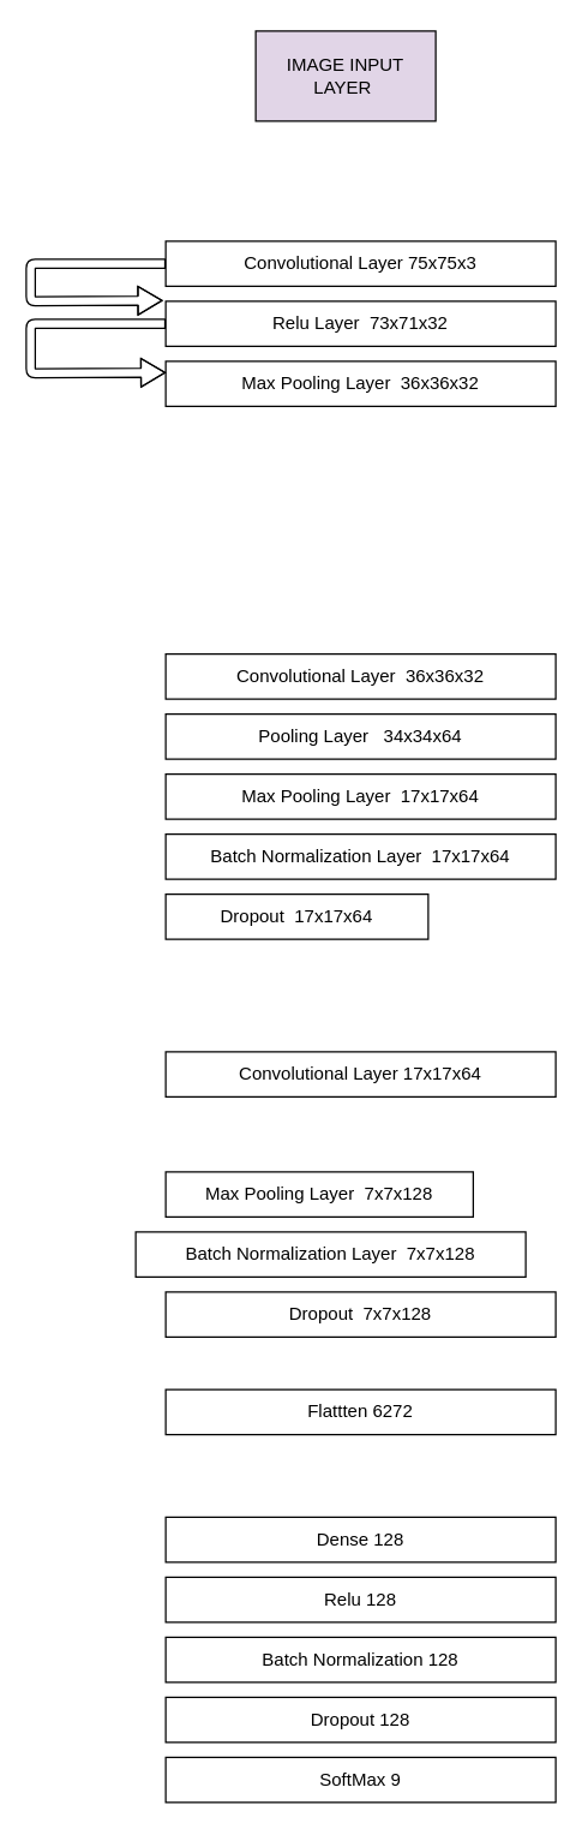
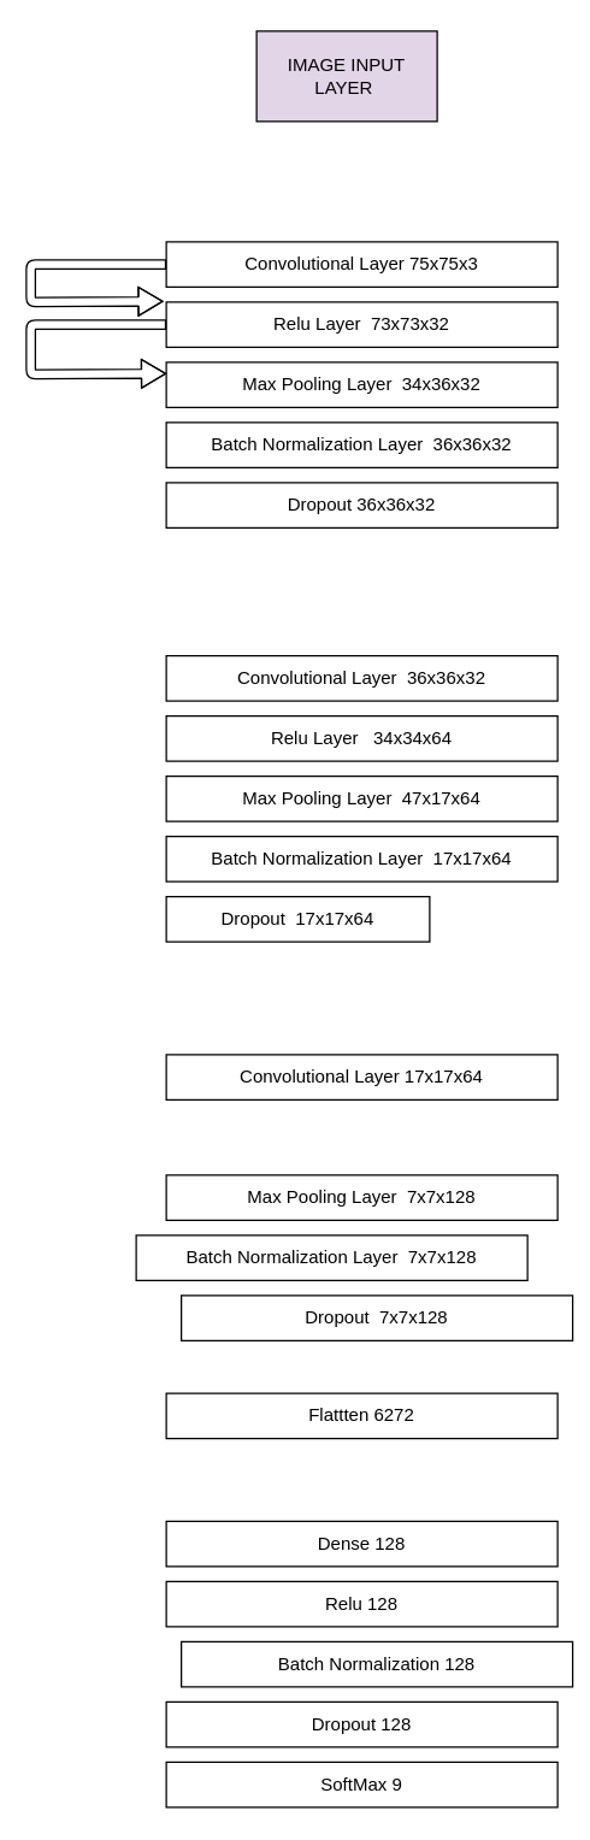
- <mxCell id="4" value="Relu Layer&amp;nbsp; 73x71x32" style="rounded=0;whiteSpace=wrap;html=1;" vertex="1" parent="1"><mxGeometry x="110" y="200" width="260" height="30" as="geometry" /></mxCell>
+ <mxCell id="4" value="Relu Layer&amp;nbsp; 73x73x32" style="rounded=0;whiteSpace=wrap;html=1;" vertex="1" parent="1"><mxGeometry x="110" y="200" width="260" height="30" as="geometry" /></mxCell>
- <mxCell id="6" value="Max Pooling Layer&amp;nbsp; 36x36x32" style="rounded=0;whiteSpace=wrap;html=1;" vertex="1" parent="1"><mxGeometry x="110" y="240" width="260" height="30" as="geometry" /></mxCell>
+ <mxCell id="6" value="Max Pooling Layer&amp;nbsp; 34x36x32" style="rounded=0;whiteSpace=wrap;html=1;" vertex="1" parent="1"><mxGeometry x="110" y="240" width="260" height="30" as="geometry" /></mxCell>
+ <mxCell id="5" value="Batch Normalization Layer&amp;nbsp; 36x36x32" style="rounded=0;whiteSpace=wrap;html=1;" vertex="1" parent="1"><mxGeometry x="110" y="280" width="260" height="30" as="geometry" /></mxCell>
+ <mxCell id="7" value="Dropout 36x36x32" style="rounded=0;whiteSpace=wrap;html=1;" vertex="1" parent="1"><mxGeometry x="110" y="320" width="260" height="30" as="geometry" /></mxCell>
- <mxCell id="9" value="Pooling Layer&amp;nbsp; &amp;nbsp;34x34x64" style="rounded=0;whiteSpace=wrap;html=1;" vertex="1" parent="1"><mxGeometry x="110" y="475" width="260" height="30" as="geometry" /></mxCell>
+ <mxCell id="9" value="Relu Layer&amp;nbsp; &amp;nbsp;34x34x64" style="rounded=0;whiteSpace=wrap;html=1;" vertex="1" parent="1"><mxGeometry x="110" y="475" width="260" height="30" as="geometry" /></mxCell>
- <mxCell id="11" value="Max Pooling Layer&amp;nbsp; 17x17x64" style="rounded=0;whiteSpace=wrap;html=1;" vertex="1" parent="1"><mxGeometry x="110" y="515" width="260" height="30" as="geometry" /></mxCell>
+ <mxCell id="11" value="Max Pooling Layer&amp;nbsp; 47x17x64" style="rounded=0;whiteSpace=wrap;html=1;" vertex="1" parent="1"><mxGeometry x="110" y="515" width="260" height="30" as="geometry" /></mxCell>
- <mxCell id="15" value="Max Pooling Layer&amp;nbsp; 7x7x128" style="rounded=0;whiteSpace=wrap;html=1;" vertex="1" parent="1"><mxGeometry x="110" y="780" width="205" height="30" as="geometry" /></mxCell>
+ <mxCell id="15" value="Max Pooling Layer&amp;nbsp; 7x7x128" style="rounded=0;whiteSpace=wrap;html=1;" vertex="1" parent="1"><mxGeometry x="110" y="780" width="260" height="30" as="geometry" /></mxCell>
- <mxCell id="16" value="Dropout&amp;nbsp; 7x7x128" style="rounded=0;whiteSpace=wrap;html=1;" vertex="1" parent="1"><mxGeometry x="110" y="860" width="260" height="30" as="geometry" /></mxCell>
+ <mxCell id="16" value="Dropout&amp;nbsp; 7x7x128" style="rounded=0;whiteSpace=wrap;html=1;" vertex="1" parent="1"><mxGeometry x="120" y="860" width="260" height="30" as="geometry" /></mxCell>
- <mxCell id="20" value="Batch Normalization 128" style="rounded=0;whiteSpace=wrap;html=1;" vertex="1" parent="1"><mxGeometry x="110" y="1090" width="260" height="30" as="geometry" /></mxCell>
+ <mxCell id="20" value="Batch Normalization 128" style="rounded=0;whiteSpace=wrap;html=1;" vertex="1" parent="1"><mxGeometry x="120" y="1090" width="260" height="30" as="geometry" /></mxCell>
